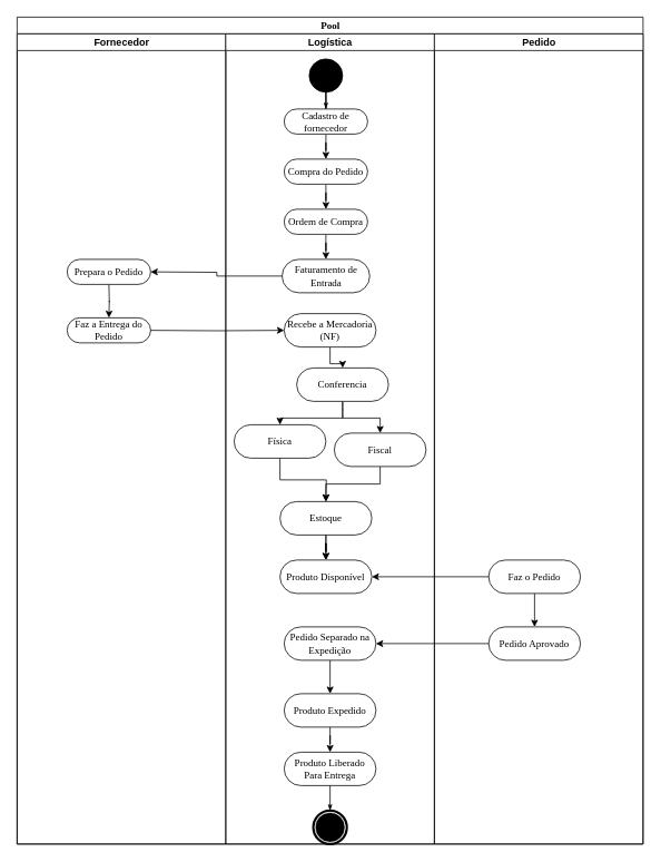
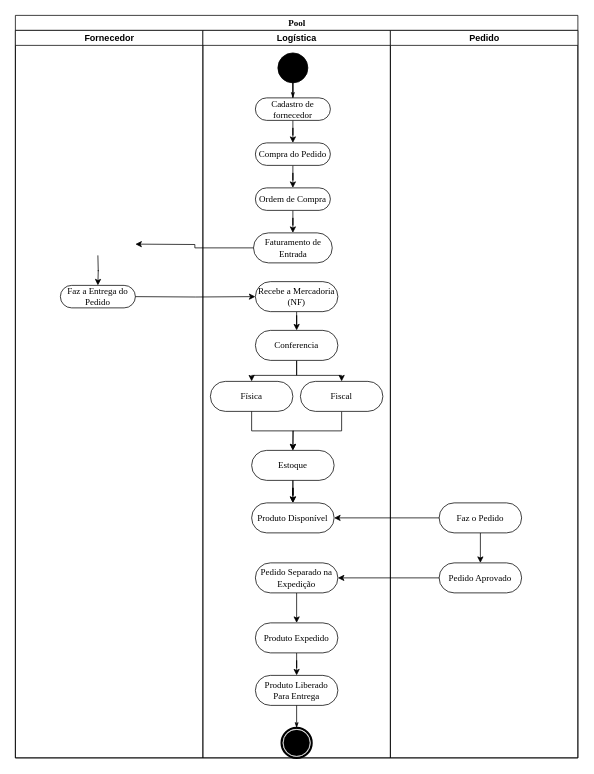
- <mxCell id="6" value="Prepara o Pedido" style="rounded=1;whiteSpace=wrap;html=1;shadow=0;comic=0;labelBackgroundColor=none;strokeWidth=1;fontFamily=Verdana;fontSize=12;align=center;arcSize=50;" parent="3" vertex="1"><mxGeometry x="60" y="270" width="100" height="30" as="geometry" /></mxCell>
- <mxCell id="12" value="Conferencia" style="rounded=1;whiteSpace=wrap;html=1;shadow=0;comic=0;labelBackgroundColor=none;strokeWidth=1;fontFamily=Verdana;fontSize=12;align=center;arcSize=50;" parent="8" vertex="1"><mxGeometry x="85" y="400" width="110" height="40" as="geometry" /></mxCell>
+ <mxCell id="12" value="Conferencia" style="rounded=1;whiteSpace=wrap;html=1;shadow=0;comic=0;labelBackgroundColor=none;strokeWidth=1;fontFamily=Verdana;fontSize=12;align=center;arcSize=50;" parent="8" vertex="1"><mxGeometry x="70" y="400" width="110" height="40" as="geometry" /></mxCell>
- <mxCell id="32" value="Fiscal" style="rounded=1;whiteSpace=wrap;html=1;shadow=0;comic=0;labelBackgroundColor=none;strokeWidth=1;fontFamily=Verdana;fontSize=12;align=center;arcSize=50;" parent="8" vertex="1"><mxGeometry x="130" y="478" width="110" height="40" as="geometry" /></mxCell>
+ <mxCell id="32" value="Fiscal" style="rounded=1;whiteSpace=wrap;html=1;shadow=0;comic=0;labelBackgroundColor=none;strokeWidth=1;fontFamily=Verdana;fontSize=12;align=center;arcSize=50;" parent="8" vertex="1"><mxGeometry x="130" y="468" width="110" height="40" as="geometry" /></mxCell>
